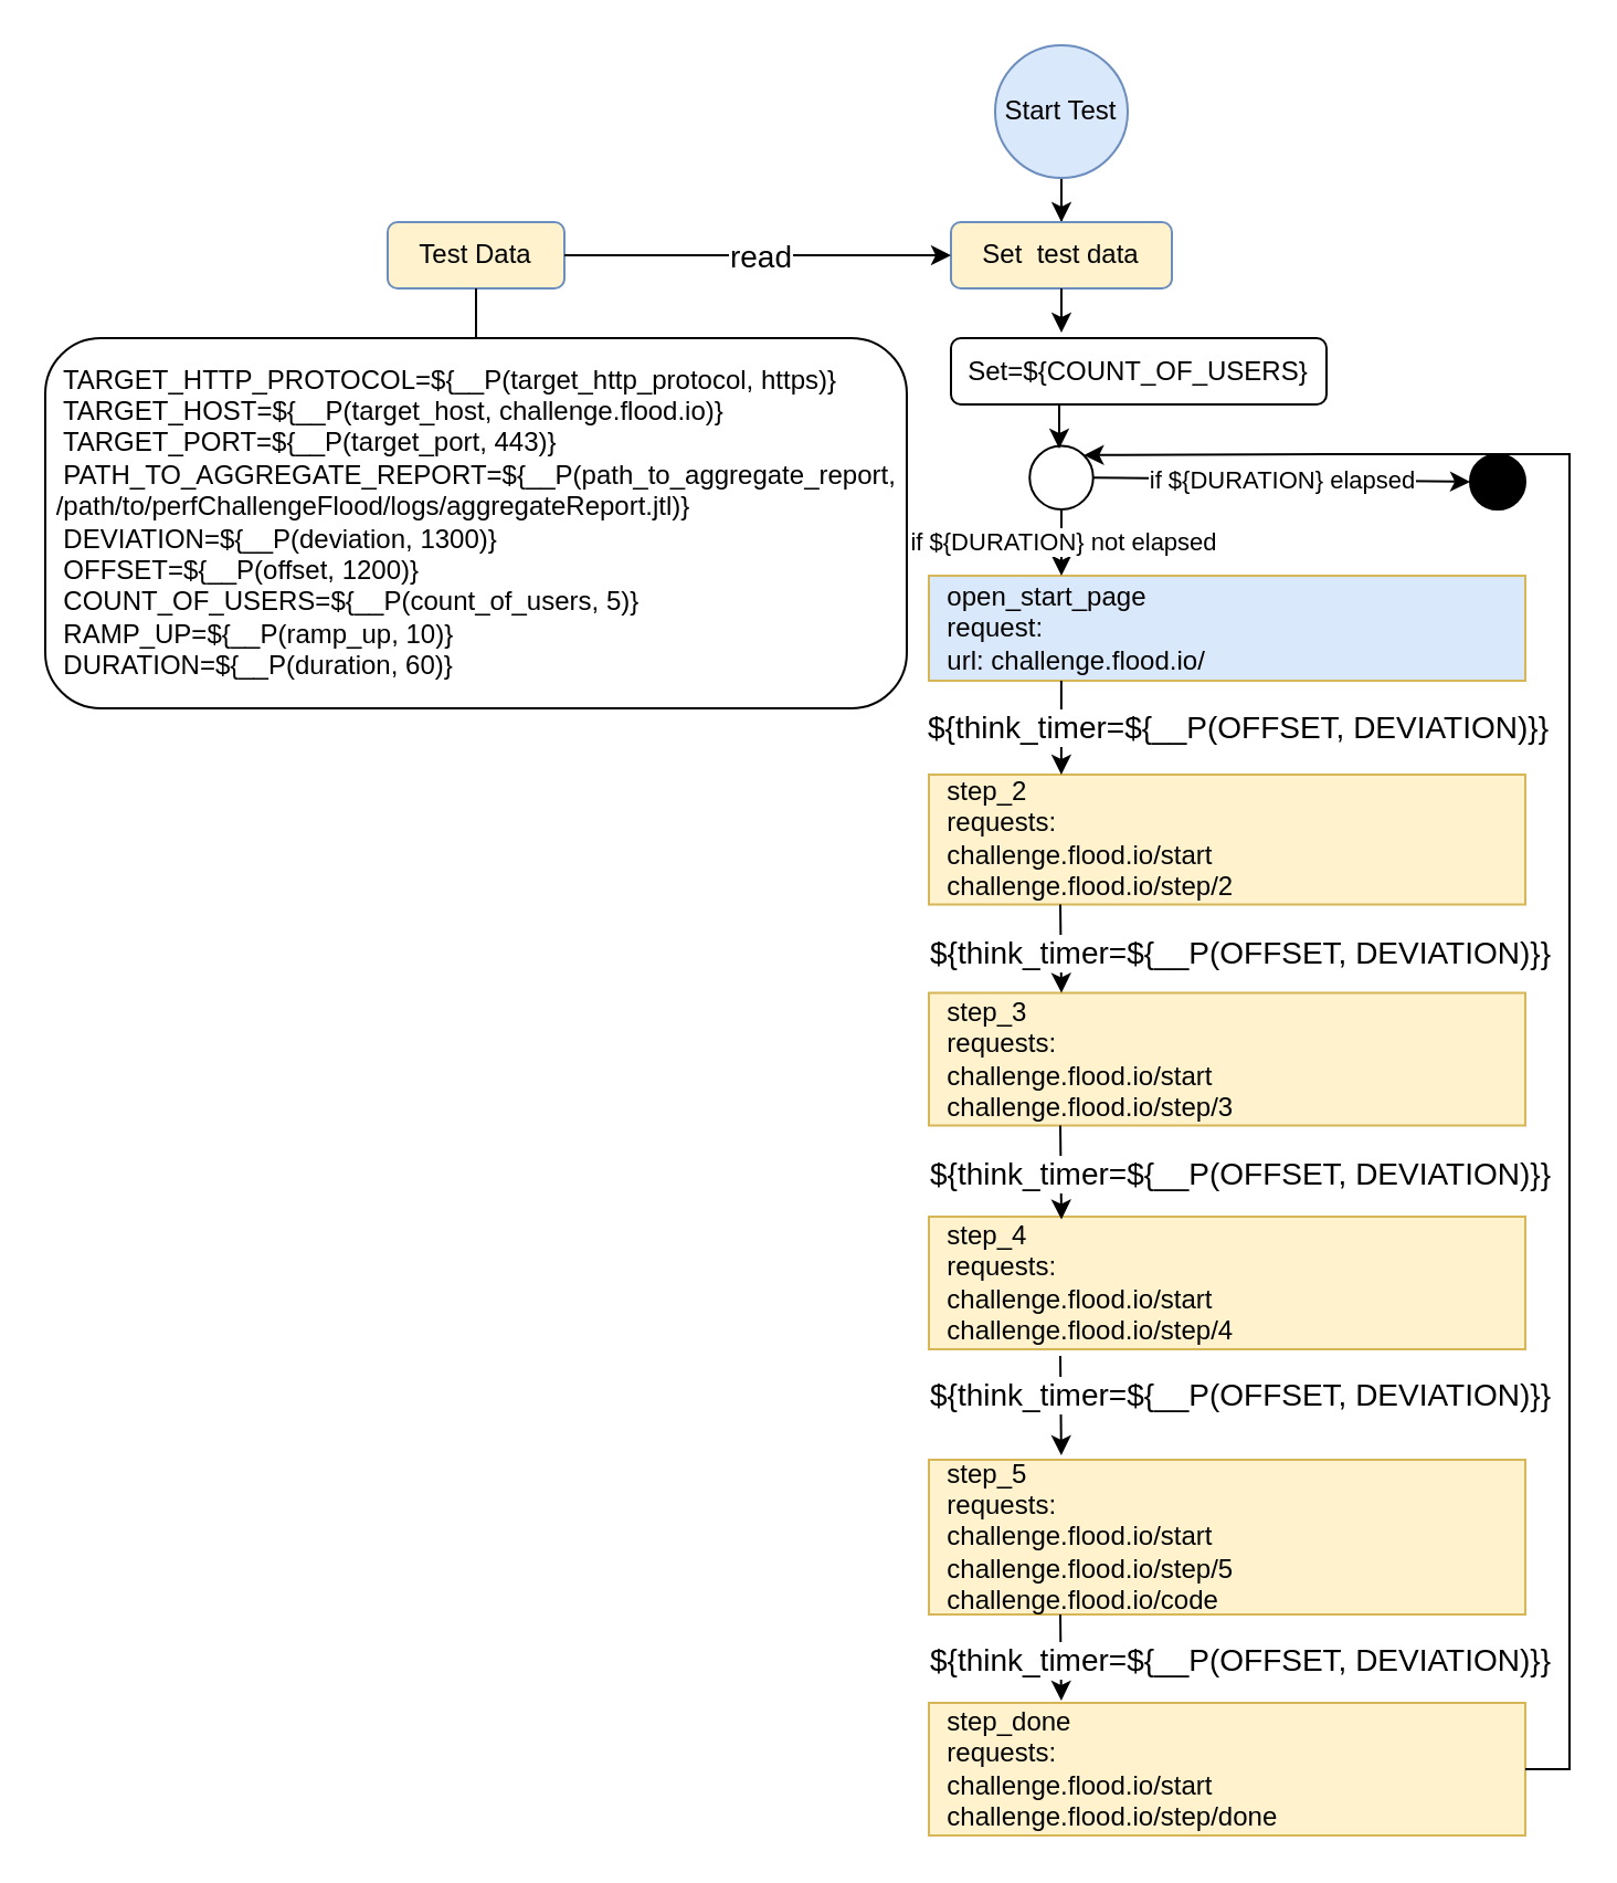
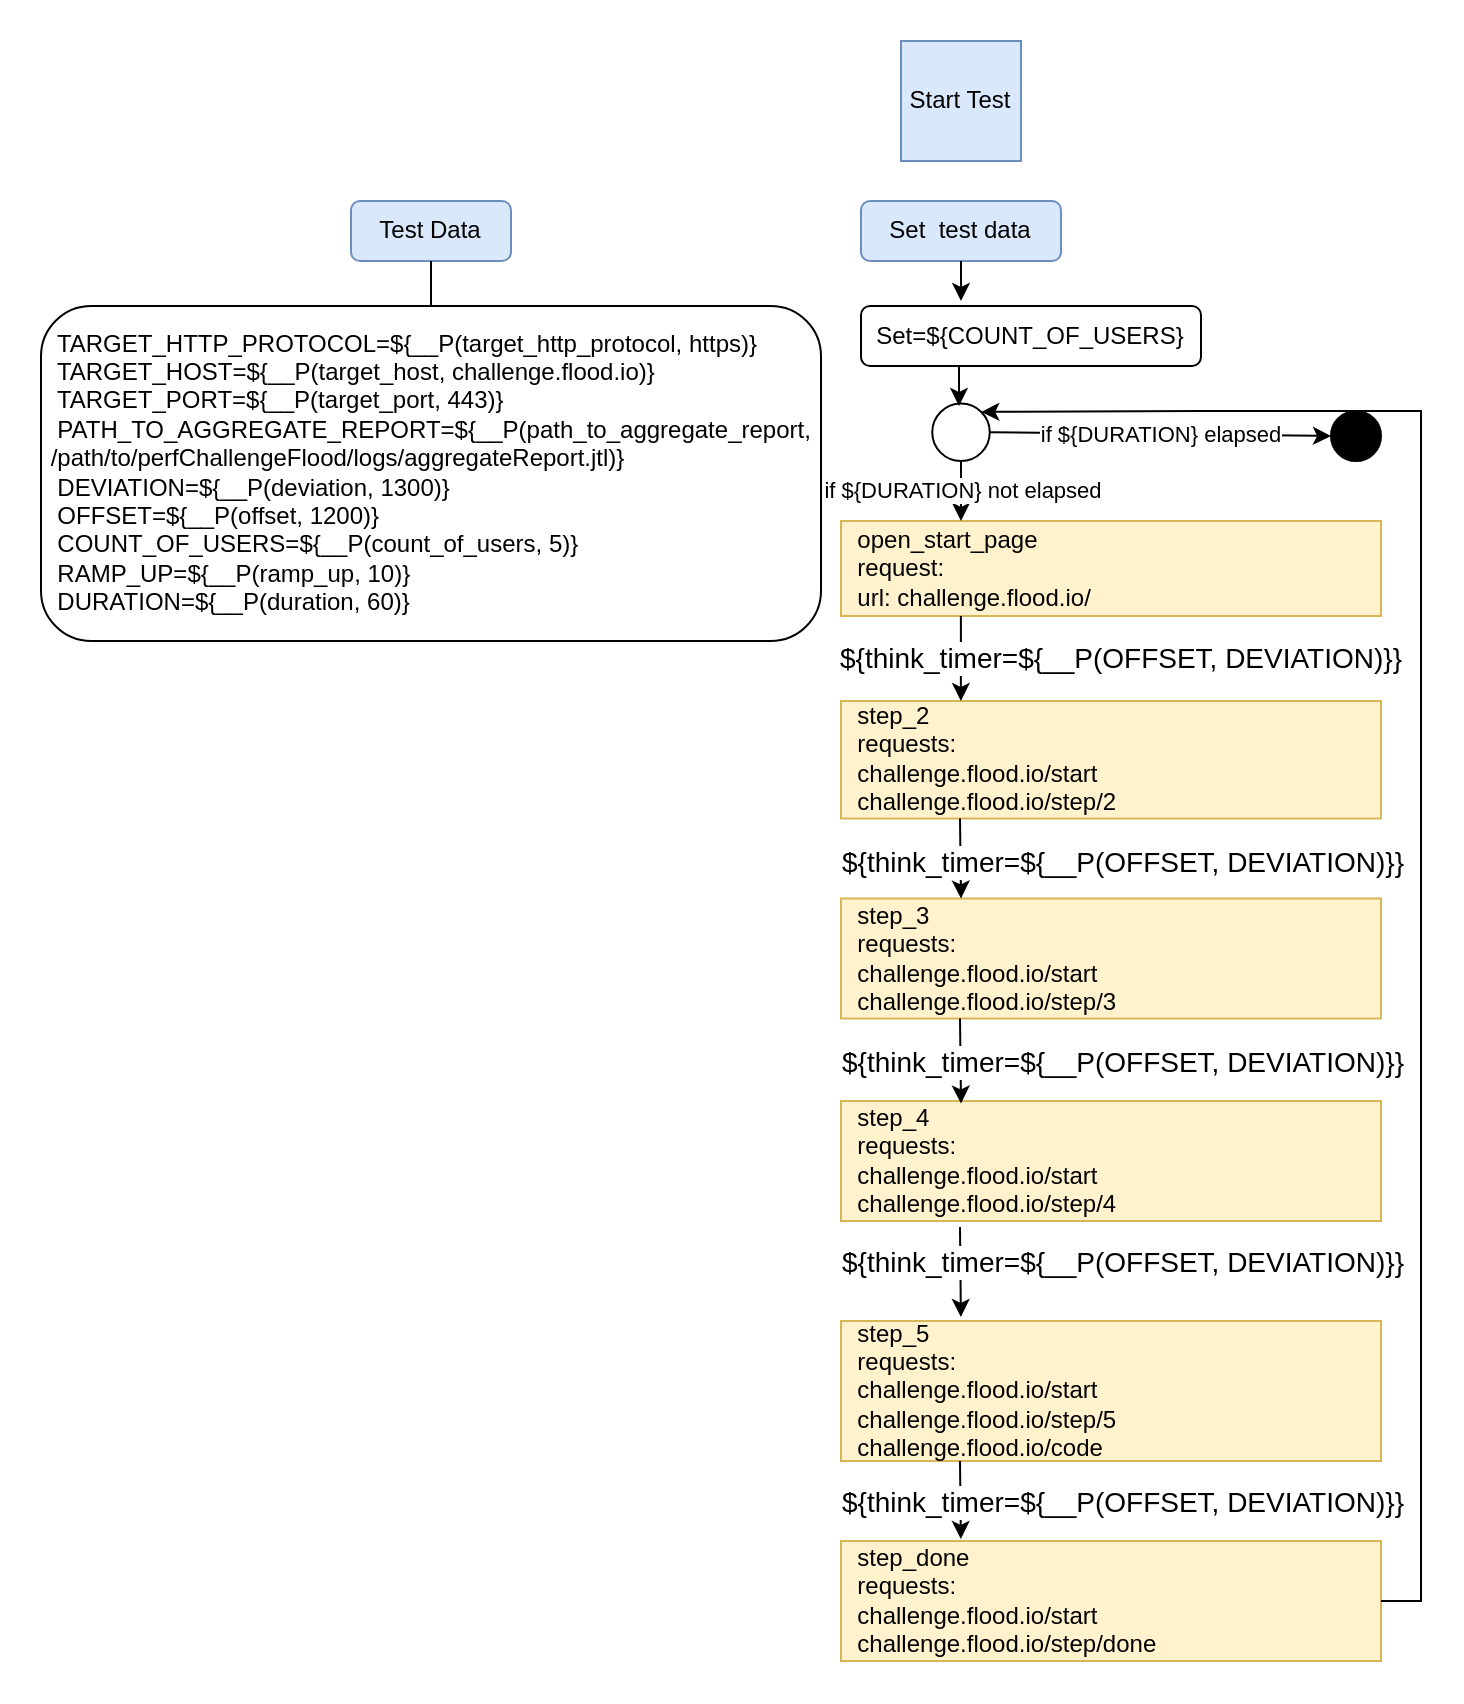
- <mxCell id="3" value="Start Test" style="ellipse;whiteSpace=wrap;html=1;aspect=fixed;fillColor=#dae8fc;strokeColor=#6c8ebf;" vertex="1" parent="1"><mxGeometry x="450" y="20" width="60" height="60" as="geometry" /></mxCell>
+ <mxCell id="3" value="Start Test" style="whiteSpace=wrap;html=1;aspect=fixed;fillColor=#dae8fc;strokeColor=#6c8ebf;rounded=0;" vertex="1" parent="1"><mxGeometry x="450" y="20" width="60" height="60" as="geometry" /></mxCell>
- <mxCell id="2" value="" style="edgeStyle=orthogonalEdgeStyle;rounded=0;orthogonalLoop=1;jettySize=auto;html=1;" edge="1" parent="1" source="3" target="4"><mxGeometry relative="1" as="geometry" /></mxCell>
- <mxCell id="20" value="Test Data" style="rounded=1;whiteSpace=wrap;html=1;fillColor=#fff2cc;strokeColor=#6c8ebf;" vertex="1" parent="1"><mxGeometry x="175" y="100" width="80" height="30" as="geometry" /></mxCell>
+ <mxCell id="20" value="Test Data" style="rounded=1;whiteSpace=wrap;html=1;fillColor=#dae8fc;strokeColor=#6c8ebf;" vertex="1" parent="1"><mxGeometry x="175" y="100" width="80" height="30" as="geometry" /></mxCell>
- <mxCell id="21" value="" style="endArrow=classic;html=1;rounded=0;exitX=1;exitY=0.5;exitDx=0;exitDy=0;entryX=0;entryY=0.5;entryDx=0;entryDy=0;" edge="1" parent="1" source="20" target="4"><mxGeometry relative="1" as="geometry"><mxPoint x="380" y="430" as="sourcePoint" /><mxPoint x="410" y="110" as="targetPoint" /></mxGeometry></mxCell>
- <mxCell id="22" value="&lt;font style=&quot;font-size: 14px;&quot;&gt;read&lt;/font&gt;" style="edgeLabel;resizable=0;html=1;align=center;verticalAlign=middle;" connectable="0" vertex="1" parent="21"><mxGeometry relative="1" as="geometry" /></mxCell>
- <mxCell id="4" value="Set &amp;nbsp;test data" style="rounded=1;whiteSpace=wrap;html=1;fillColor=#fff2cc;strokeColor=#6c8ebf;" vertex="1" parent="1"><mxGeometry x="430" y="100" width="100" height="30" as="geometry" /></mxCell>
+ <mxCell id="4" value="Set &amp;nbsp;test data" style="rounded=1;whiteSpace=wrap;html=1;fillColor=#dae8fc;strokeColor=#6c8ebf;" vertex="1" parent="1"><mxGeometry x="430" y="100" width="100" height="30" as="geometry" /></mxCell>
- <mxCell id="6" value="&lt;span style=&quot;&quot;&gt;&lt;/span&gt;&amp;nbsp; open_start_page&lt;br&gt;&amp;nbsp; request:&lt;br&gt;&lt;span style=&quot;&quot;&gt;&lt;/span&gt;&amp;nbsp; url:&amp;nbsp;challenge.flood.io/" style="rounded=0;whiteSpace=wrap;html=1;glass=0;fillColor=#dae8fc;strokeColor=#d6b656;strokeWidth=1;align=left;" vertex="1" parent="1"><mxGeometry x="420" y="260" width="270" height="47.5" as="geometry" /></mxCell>
+ <mxCell id="6" value="&lt;span style=&quot;&quot;&gt;&lt;/span&gt;&amp;nbsp; open_start_page&lt;br&gt;&amp;nbsp; request:&lt;br&gt;&lt;span style=&quot;&quot;&gt;&lt;/span&gt;&amp;nbsp; url:&amp;nbsp;challenge.flood.io/" style="rounded=0;whiteSpace=wrap;html=1;glass=0;fillColor=#fff2cc;strokeColor=#d6b656;strokeWidth=1;align=left;" vertex="1" parent="1"><mxGeometry x="420" y="260" width="270" height="47.5" as="geometry" /></mxCell>
